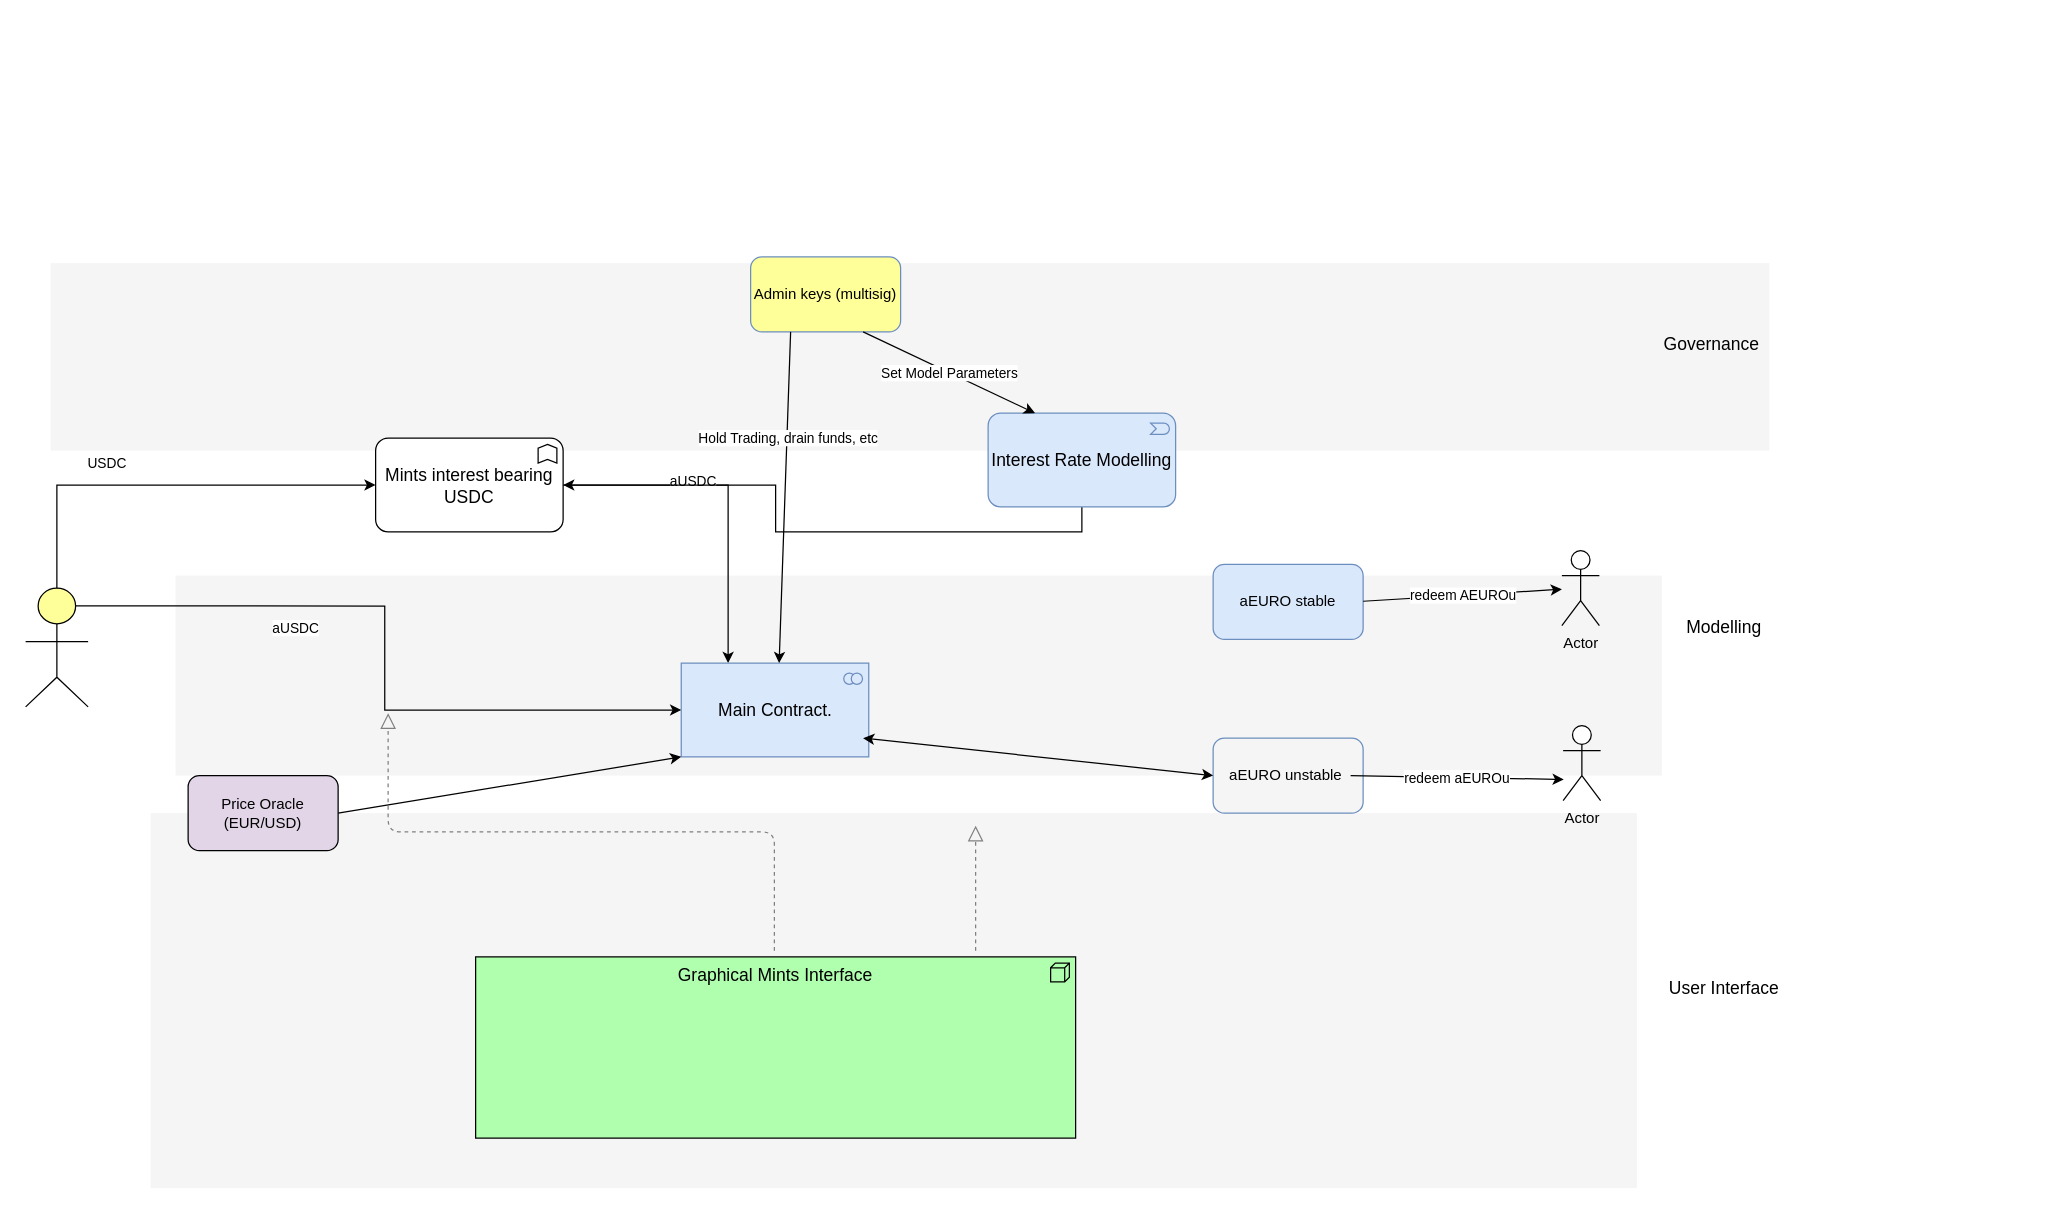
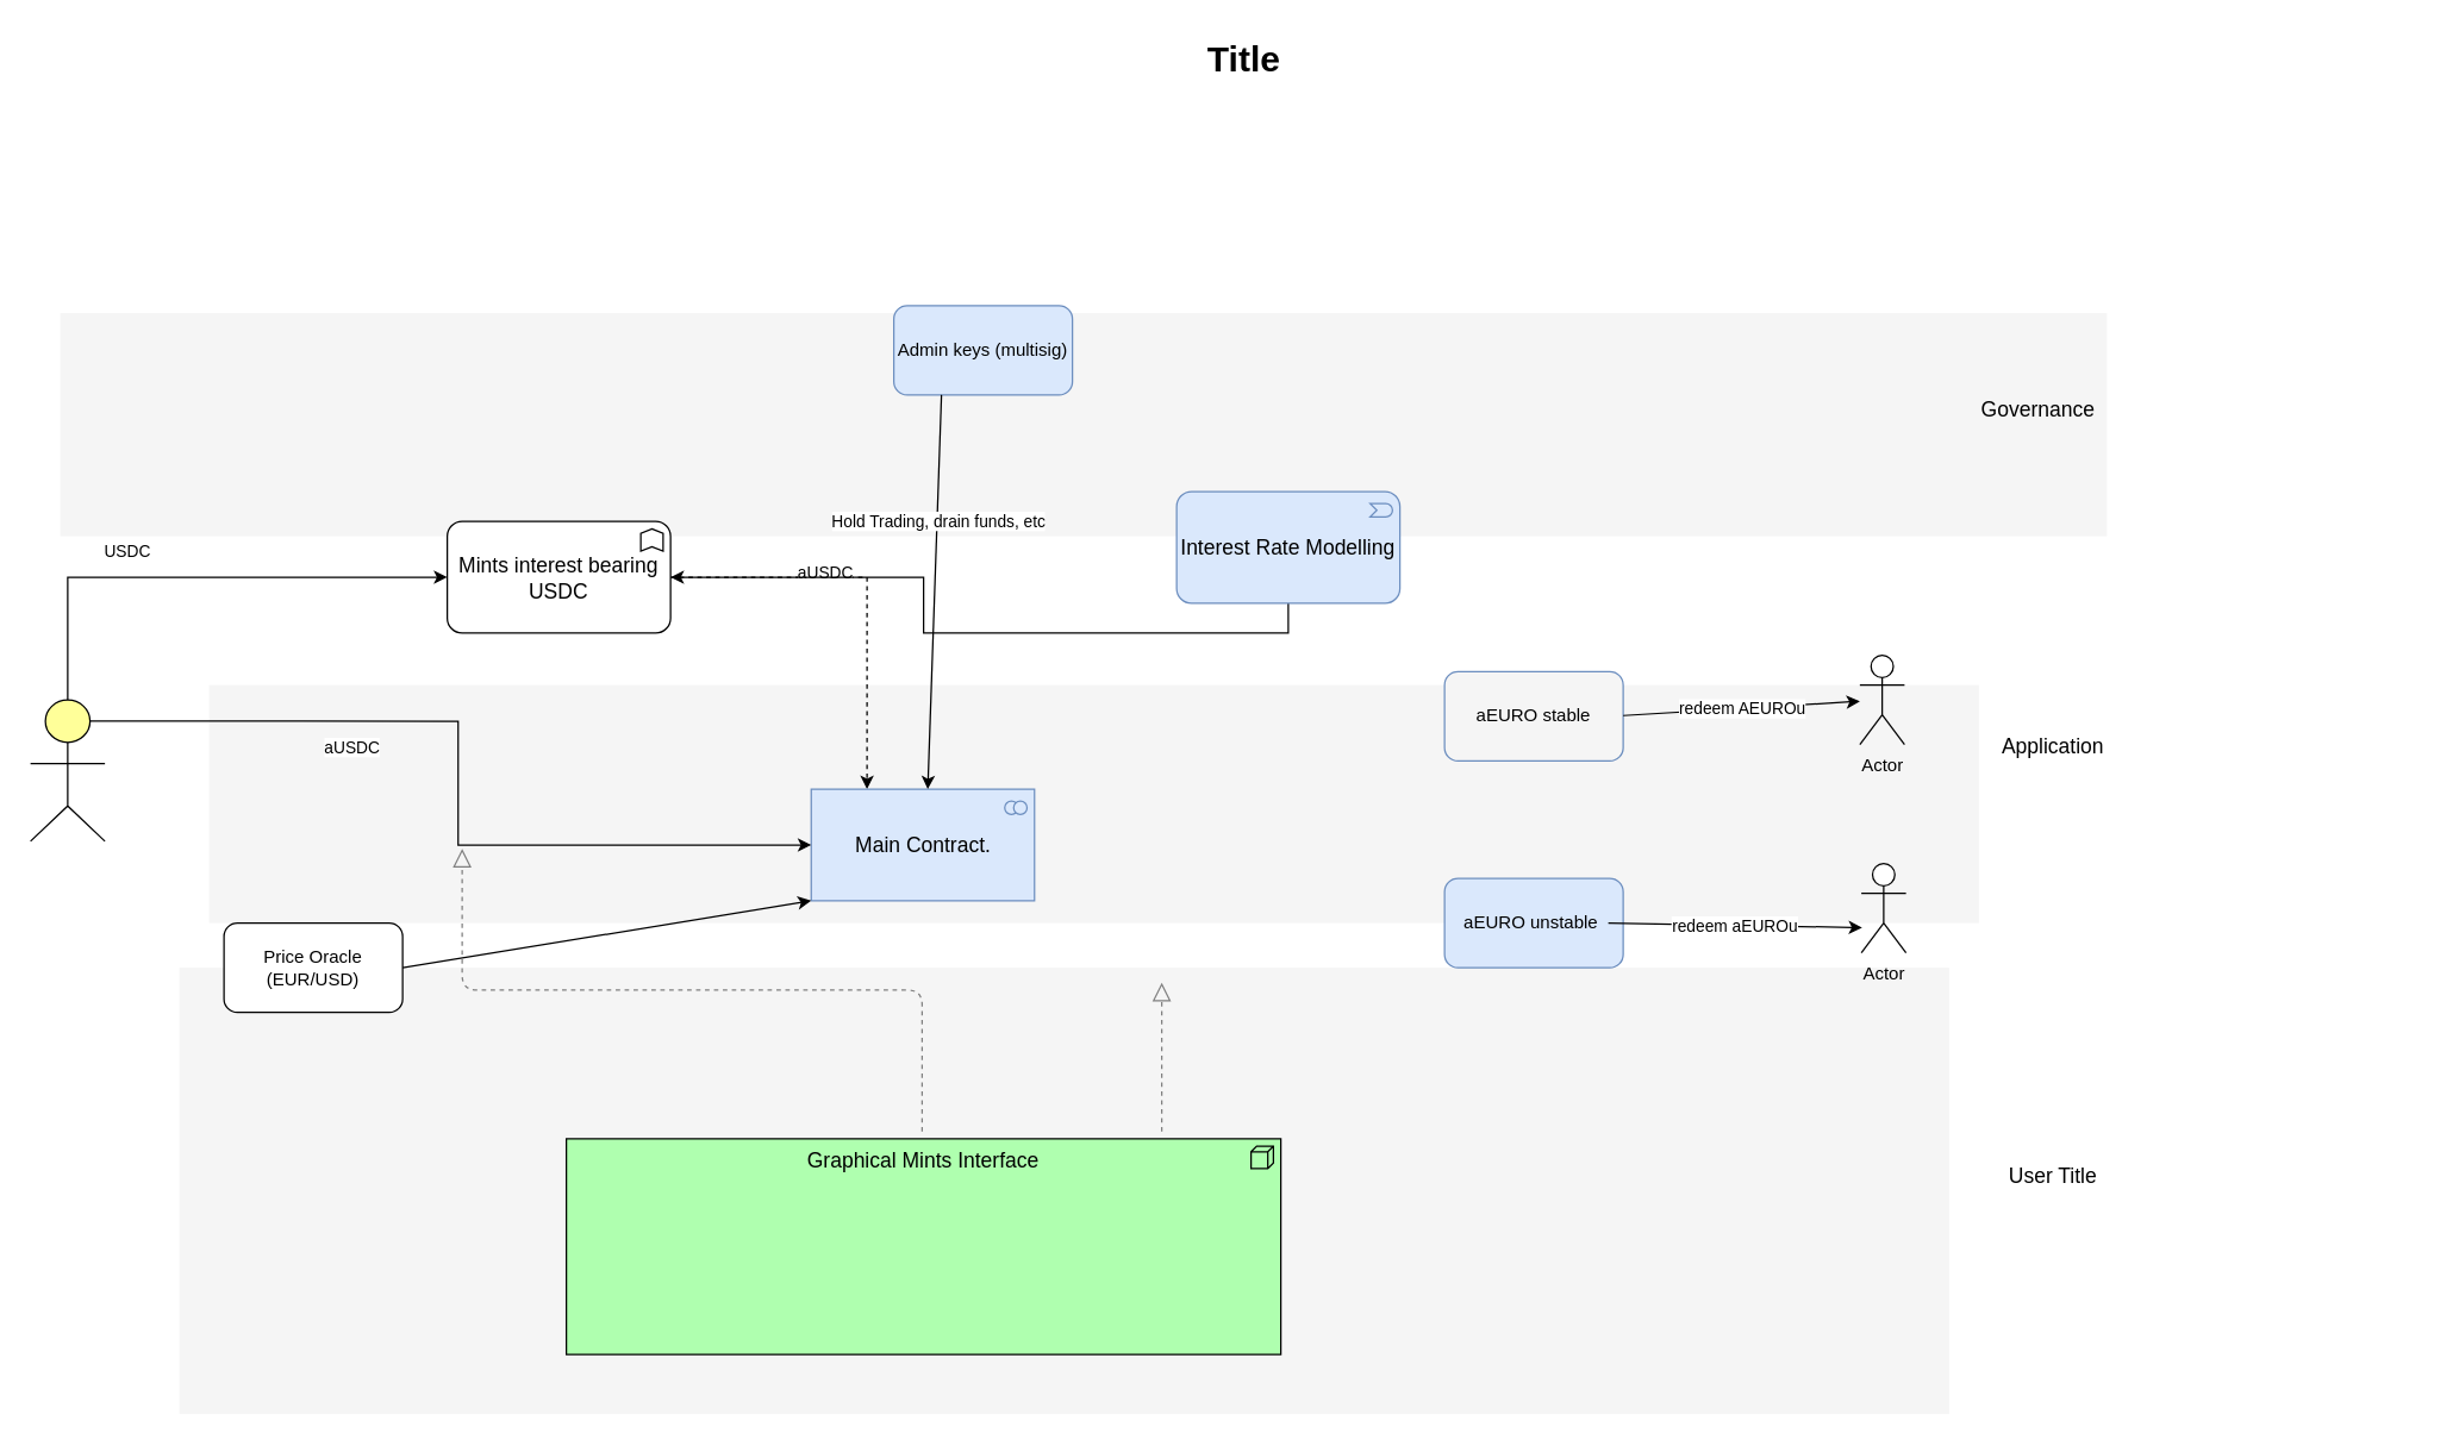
+ <mxCell id="21" value="Title" style="text;strokeColor=none;fillColor=none;html=1;fontSize=24;fontStyle=1;verticalAlign=middle;align=center;" parent="1" vertex="1"><mxGeometry x="40" y="20" width="1590" height="40" as="geometry" /></mxCell>
- <mxCell id="25" value="Admin keys (multisig)" style="rounded=1;whiteSpace=wrap;html=1;fillColor=#ffff99;strokeColor=#6c8ebf;" vertex="1" parent="1"><mxGeometry x="600" y="205" width="120" height="60" as="geometry" /></mxCell>
+ <mxCell id="25" value="Admin keys (multisig)" style="rounded=1;whiteSpace=wrap;html=1;fillColor=#dae8fc;strokeColor=#6c8ebf;" vertex="1" parent="1"><mxGeometry x="600" y="205" width="120" height="60" as="geometry" /></mxCell>
- <mxCell id="26" value="" style="endArrow=classic;html=1;exitX=0.75;exitY=1;exitDx=0;exitDy=0;entryX=0.25;entryY=0;entryDx=0;entryDy=0;entryPerimeter=0;" edge="1" parent="1" source="25" target="12"><mxGeometry relative="1" as="geometry"><mxPoint x="785" y="300" as="sourcePoint" /><mxPoint x="885" y="300" as="targetPoint" /></mxGeometry></mxCell>
- <mxCell id="27" value="Set Model Parameters" style="edgeLabel;resizable=0;html=1;align=center;verticalAlign=middle;" connectable="0" vertex="1" parent="26"><mxGeometry relative="1" as="geometry" /></mxCell>
- <mxCell id="7" style="edgeStyle=orthogonalEdgeStyle;rounded=0;orthogonalLoop=1;jettySize=auto;html=1;exitX=1;exitY=0.5;exitDx=0;exitDy=0;exitPerimeter=0;entryX=0.25;entryY=0;entryDx=0;entryDy=0;entryPerimeter=0;" edge="1" parent="1" source="9" target="10"><mxGeometry relative="1" as="geometry" /></mxCell>
+ <mxCell id="7" style="edgeStyle=orthogonalEdgeStyle;rounded=0;orthogonalLoop=1;jettySize=auto;html=1;exitX=1;exitY=0.5;exitDx=0;exitDy=0;exitPerimeter=0;entryX=0.25;entryY=0;entryDx=0;entryDy=0;entryPerimeter=0;dashed=1;" edge="1" parent="1" source="9" target="10"><mxGeometry relative="1" as="geometry" /></mxCell>
- <mxCell id="22" value="aEURO stable" style="rounded=1;whiteSpace=wrap;html=1;fillColor=#dae8fc;strokeColor=#6c8ebf;" vertex="1" parent="1"><mxGeometry x="970" y="451" width="120" height="60" as="geometry" /></mxCell>
+ <mxCell id="22" value="aEURO stable" style="rounded=1;whiteSpace=wrap;html=1;fillColor=#f5f5f5;strokeColor=#6c8ebf;" vertex="1" parent="1"><mxGeometry x="970" y="451" width="120" height="60" as="geometry" /></mxCell>
- <mxCell id="14" value="Modelling" style="text;html=1;strokeColor=none;fillColor=none;align=center;verticalAlign=middle;whiteSpace=wrap;fontSize=14;" parent="1" vertex="1"><mxGeometry x="1259" y="491" width="240" height="20" as="geometry" /></mxCell>
+ <mxCell id="14" value="Application" style="text;html=1;strokeColor=none;fillColor=none;align=center;verticalAlign=middle;whiteSpace=wrap;fontSize=14;" parent="1" vertex="1"><mxGeometry x="1259" y="491" width="240" height="20" as="geometry" /></mxCell>
- <mxCell id="24" value="" style="endArrow=classic;startArrow=classic;html=1;entryX=0;entryY=0.5;entryDx=0;entryDy=0;exitX=0.97;exitY=0.8;exitDx=0;exitDy=0;exitPerimeter=0;" edge="1" parent="1" source="10" target="23"><mxGeometry width="50" height="50" relative="1" as="geometry"><mxPoint x="690" y="580" as="sourcePoint" /><mxPoint x="740" y="530" as="targetPoint" /></mxGeometry></mxCell>
- <mxCell id="23" value="aEURO unstable&amp;nbsp;" style="rounded=1;whiteSpace=wrap;html=1;fillColor=#f5f5f5;strokeColor=#6c8ebf;" vertex="1" parent="1"><mxGeometry x="970" y="590" width="120" height="60" as="geometry" /></mxCell>
+ <mxCell id="23" value="aEURO unstable&amp;nbsp;" style="rounded=1;whiteSpace=wrap;html=1;fillColor=#dae8fc;strokeColor=#6c8ebf;" vertex="1" parent="1"><mxGeometry x="970" y="590" width="120" height="60" as="geometry" /></mxCell>
- <mxCell id="37" value="Price Oracle (EUR/USD)" style="rounded=1;whiteSpace=wrap;html=1;fillColor=#e1d5e7;" vertex="1" parent="1"><mxGeometry x="150" y="620" width="120" height="60" as="geometry" /></mxCell>
+ <mxCell id="37" value="Price Oracle (EUR/USD)" style="rounded=1;whiteSpace=wrap;html=1;" vertex="1" parent="1"><mxGeometry x="150" y="620" width="120" height="60" as="geometry" /></mxCell>
- <mxCell id="13" value="User Interface" style="text;html=1;strokeColor=none;fillColor=none;align=center;verticalAlign=middle;whiteSpace=wrap;fontSize=14;" parent="1" vertex="1"><mxGeometry x="1259" y="780" width="240" height="20" as="geometry" /></mxCell>
+ <mxCell id="13" value="User Title" style="text;html=1;strokeColor=none;fillColor=none;align=center;verticalAlign=middle;whiteSpace=wrap;fontSize=14;" parent="1" vertex="1"><mxGeometry x="1259" y="780" width="240" height="20" as="geometry" /></mxCell>
